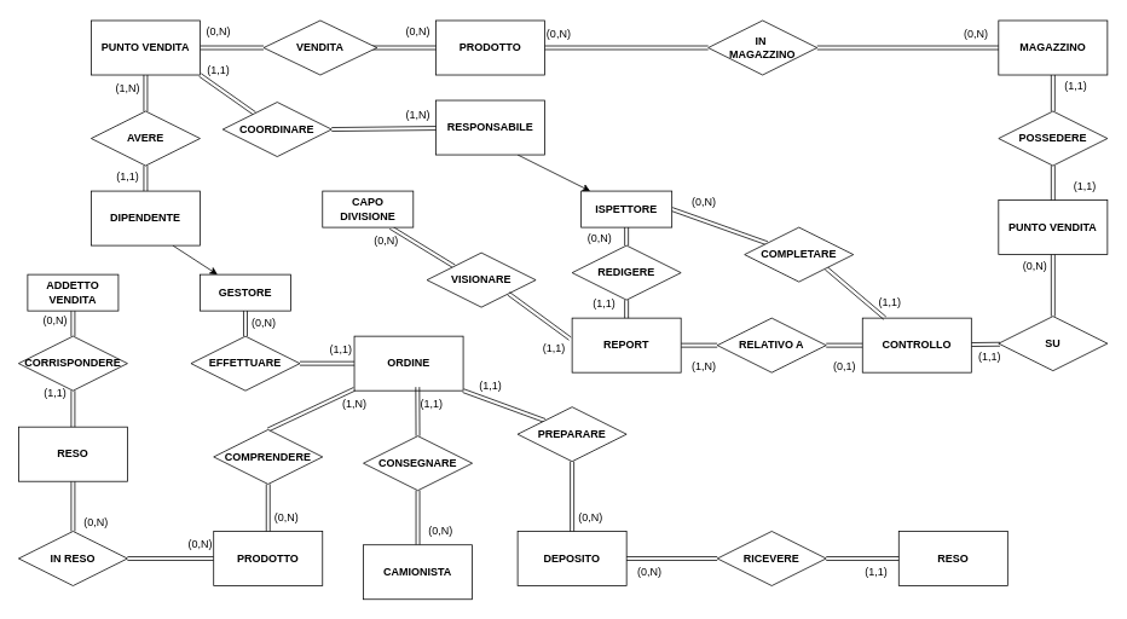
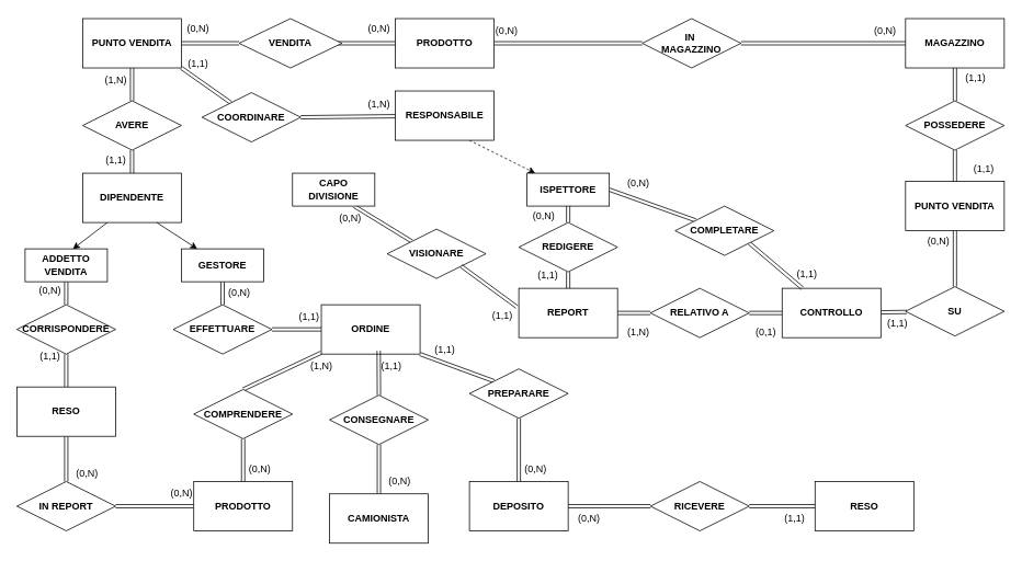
- <mxCell id="16" style="edgeStyle=none;rounded=0;orthogonalLoop=1;jettySize=auto;html=1;exitX=0.75;exitY=1;exitDx=0;exitDy=0;" edge="1" parent="1" source="17" target="42"><mxGeometry relative="1" as="geometry" /></mxCell>
+ <mxCell id="16" style="edgeStyle=none;rounded=0;orthogonalLoop=1;jettySize=auto;html=1;exitX=0.75;exitY=1;exitDx=0;exitDy=0;dashed=1;" edge="1" parent="1" source="17" target="42"><mxGeometry relative="1" as="geometry" /></mxCell>
+ <mxCell id="38" style="edgeStyle=none;rounded=0;orthogonalLoop=1;jettySize=auto;html=1;exitX=0.25;exitY=1;exitDx=0;exitDy=0;entryX=0.58;entryY=0.005;entryDx=0;entryDy=0;entryPerimeter=0;" edge="1" parent="1" source="11" target="36"><mxGeometry relative="1" as="geometry" /></mxCell>
- <mxCell id="50" value="&lt;b&gt;IN RESO&lt;/b&gt;" style="shape=rhombus;perimeter=rhombusPerimeter;whiteSpace=wrap;html=1;align=center;" vertex="1" parent="1"><mxGeometry x="20" y="585" width="120" height="60" as="geometry" /></mxCell>
+ <mxCell id="50" value="&lt;b&gt;IN REPORT&lt;/b&gt;" style="shape=rhombus;perimeter=rhombusPerimeter;whiteSpace=wrap;html=1;align=center;" vertex="1" parent="1"><mxGeometry x="20" y="585" width="120" height="60" as="geometry" /></mxCell>
